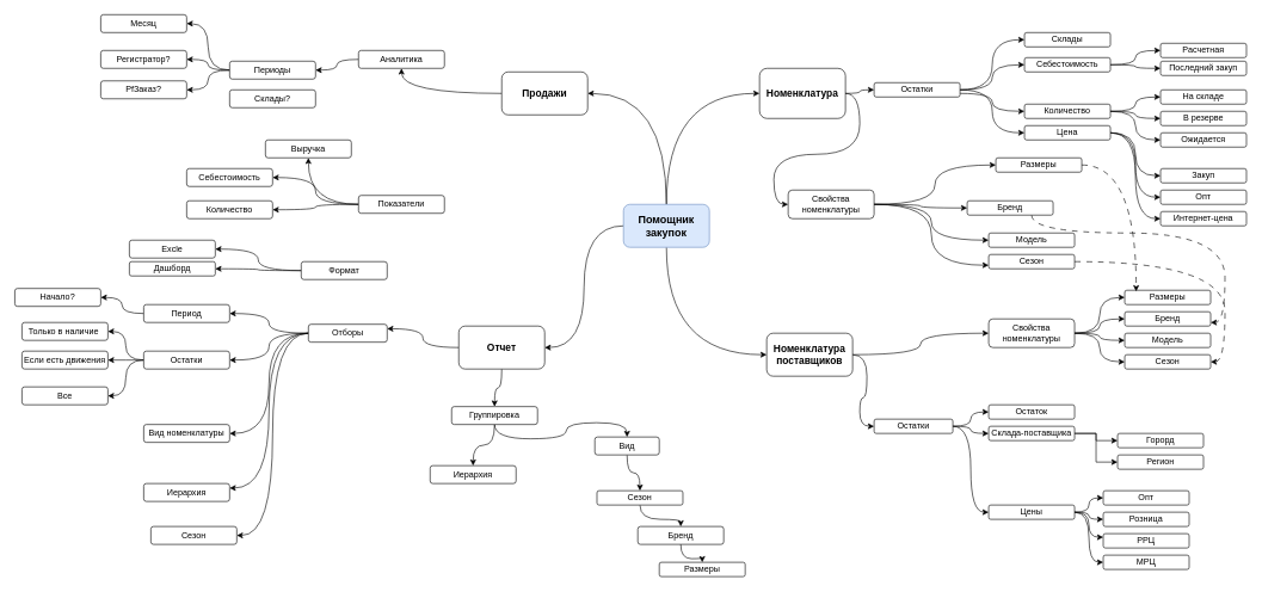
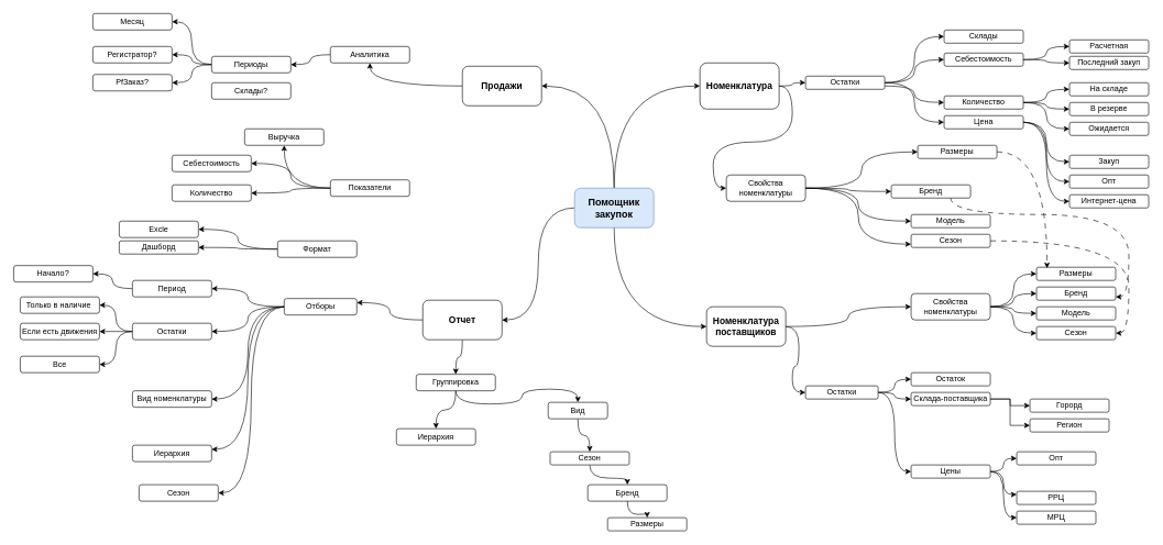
- <mxCell id="58" style="edgeStyle=orthogonalEdgeStyle;rounded=0;orthogonalLoop=1;jettySize=auto;html=1;entryX=0;entryY=0.5;entryDx=0;entryDy=0;curved=1;" edge="1" parent="1" source="61" target="63"><mxGeometry relative="1" as="geometry" /></mxCell>
- <mxCell id="63" value="Розница" style="rounded=1;whiteSpace=wrap;html=1;" vertex="1" parent="1"><mxGeometry x="1540" y="715" width="120" height="20" as="geometry" /></mxCell>
